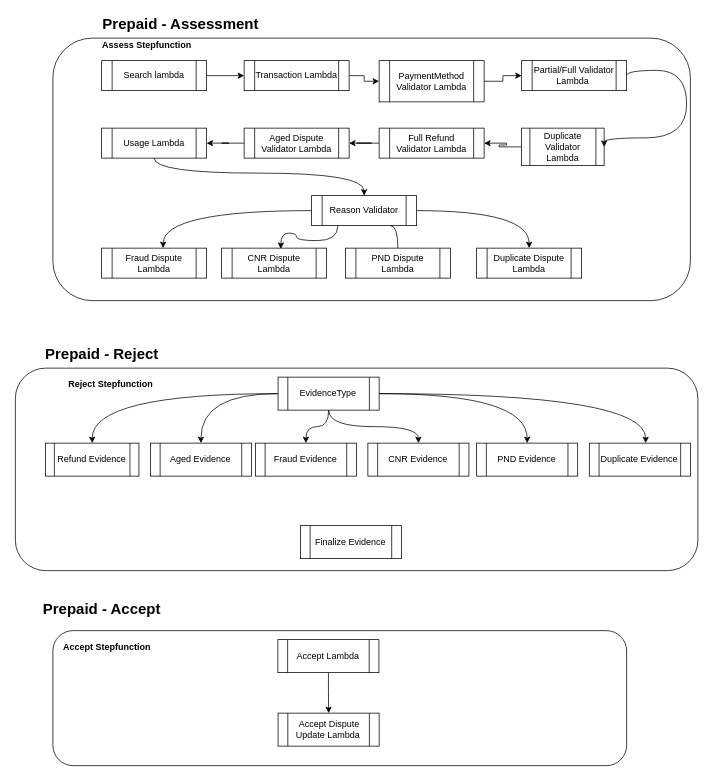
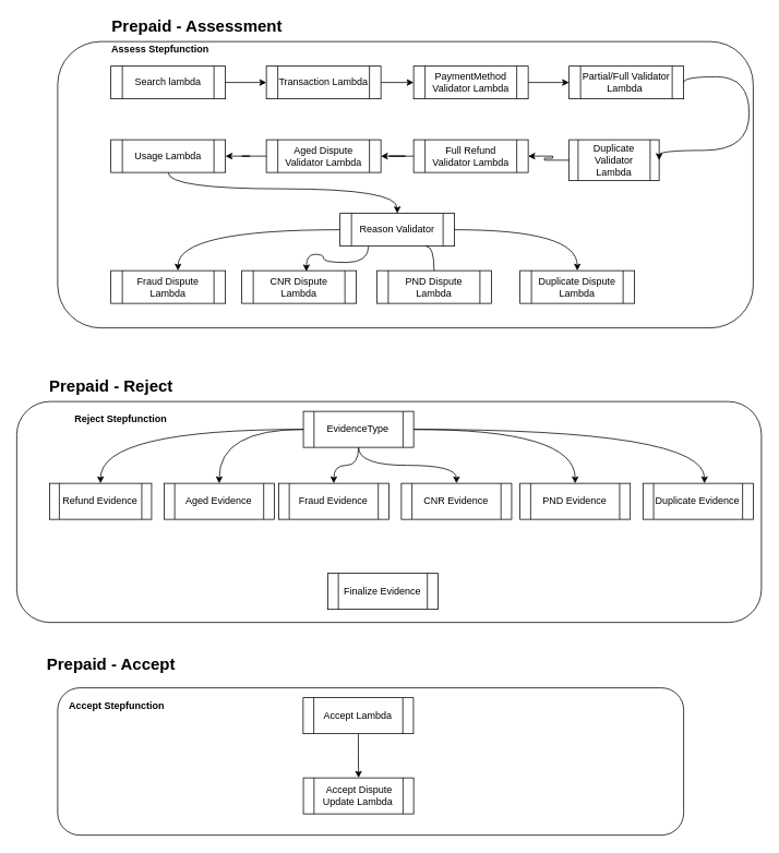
- <mxCell id="13" value="PaymentMethod Validator Lambda" style="shape=process;whiteSpace=wrap;html=1;backgroundOutline=1;" vertex="1" parent="1"><mxGeometry x="505" y="80" width="140" height="55" as="geometry" /></mxCell>
+ <mxCell id="13" value="PaymentMethod Validator Lambda" style="shape=process;whiteSpace=wrap;html=1;backgroundOutline=1;" vertex="1" parent="1"><mxGeometry x="505" y="80" width="140" height="40" as="geometry" /></mxCell>
